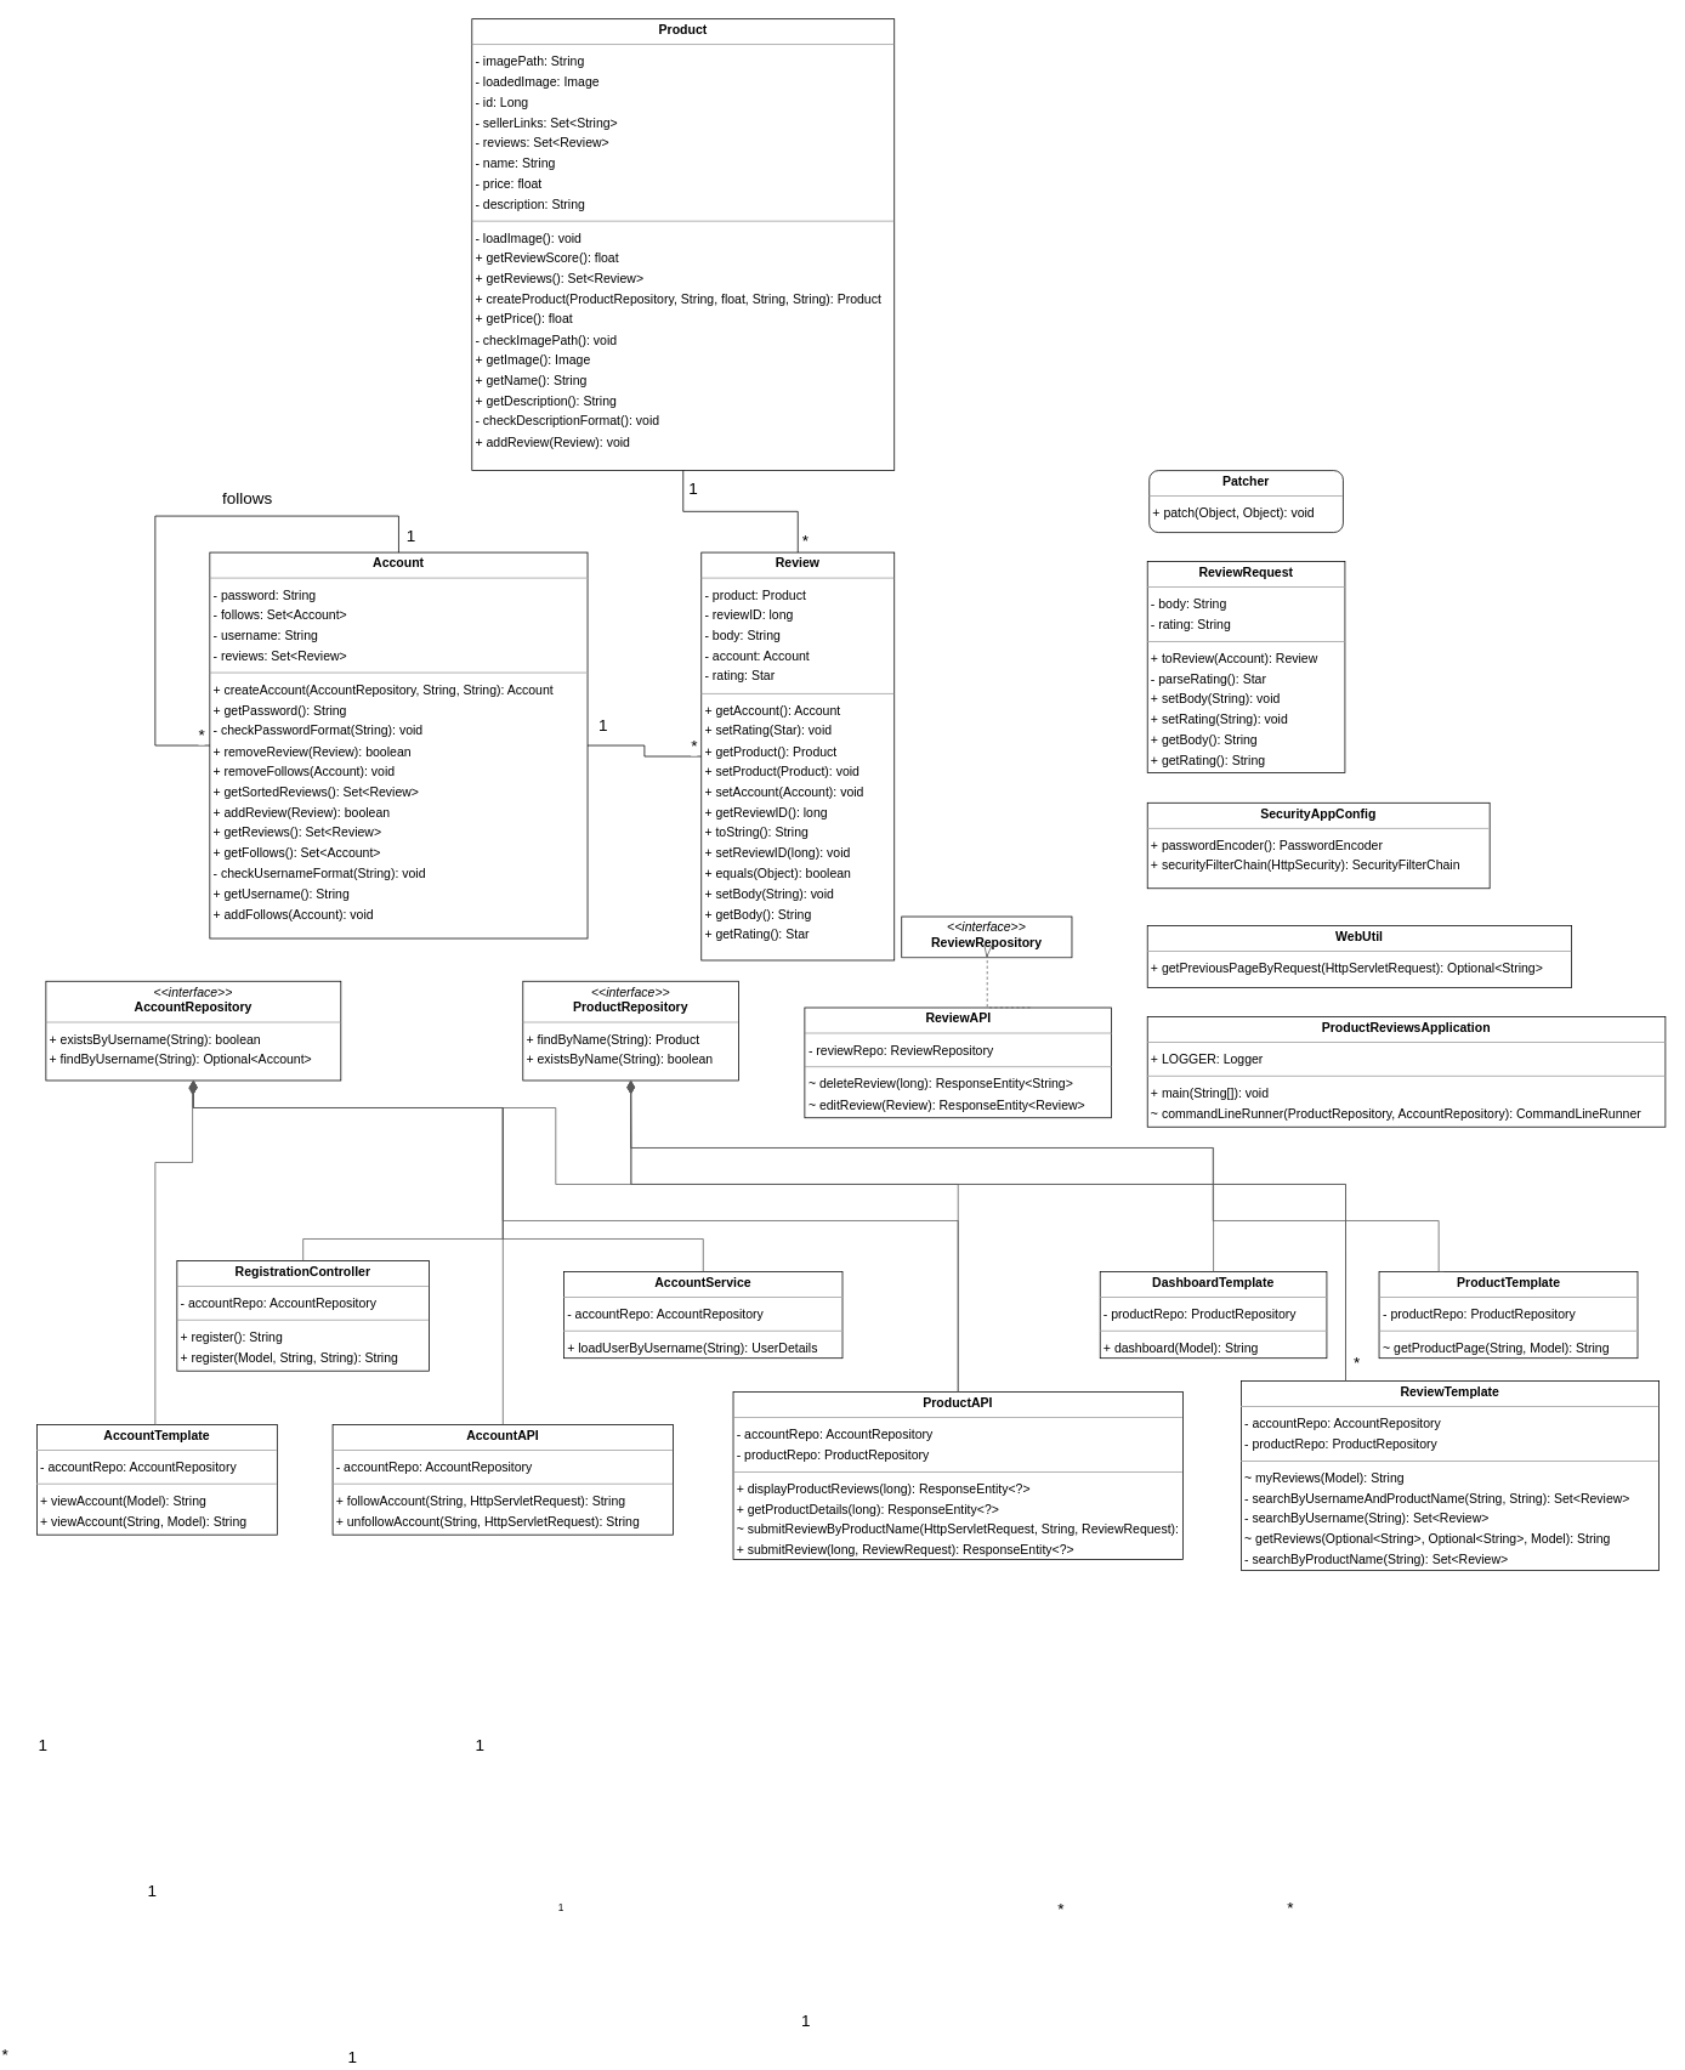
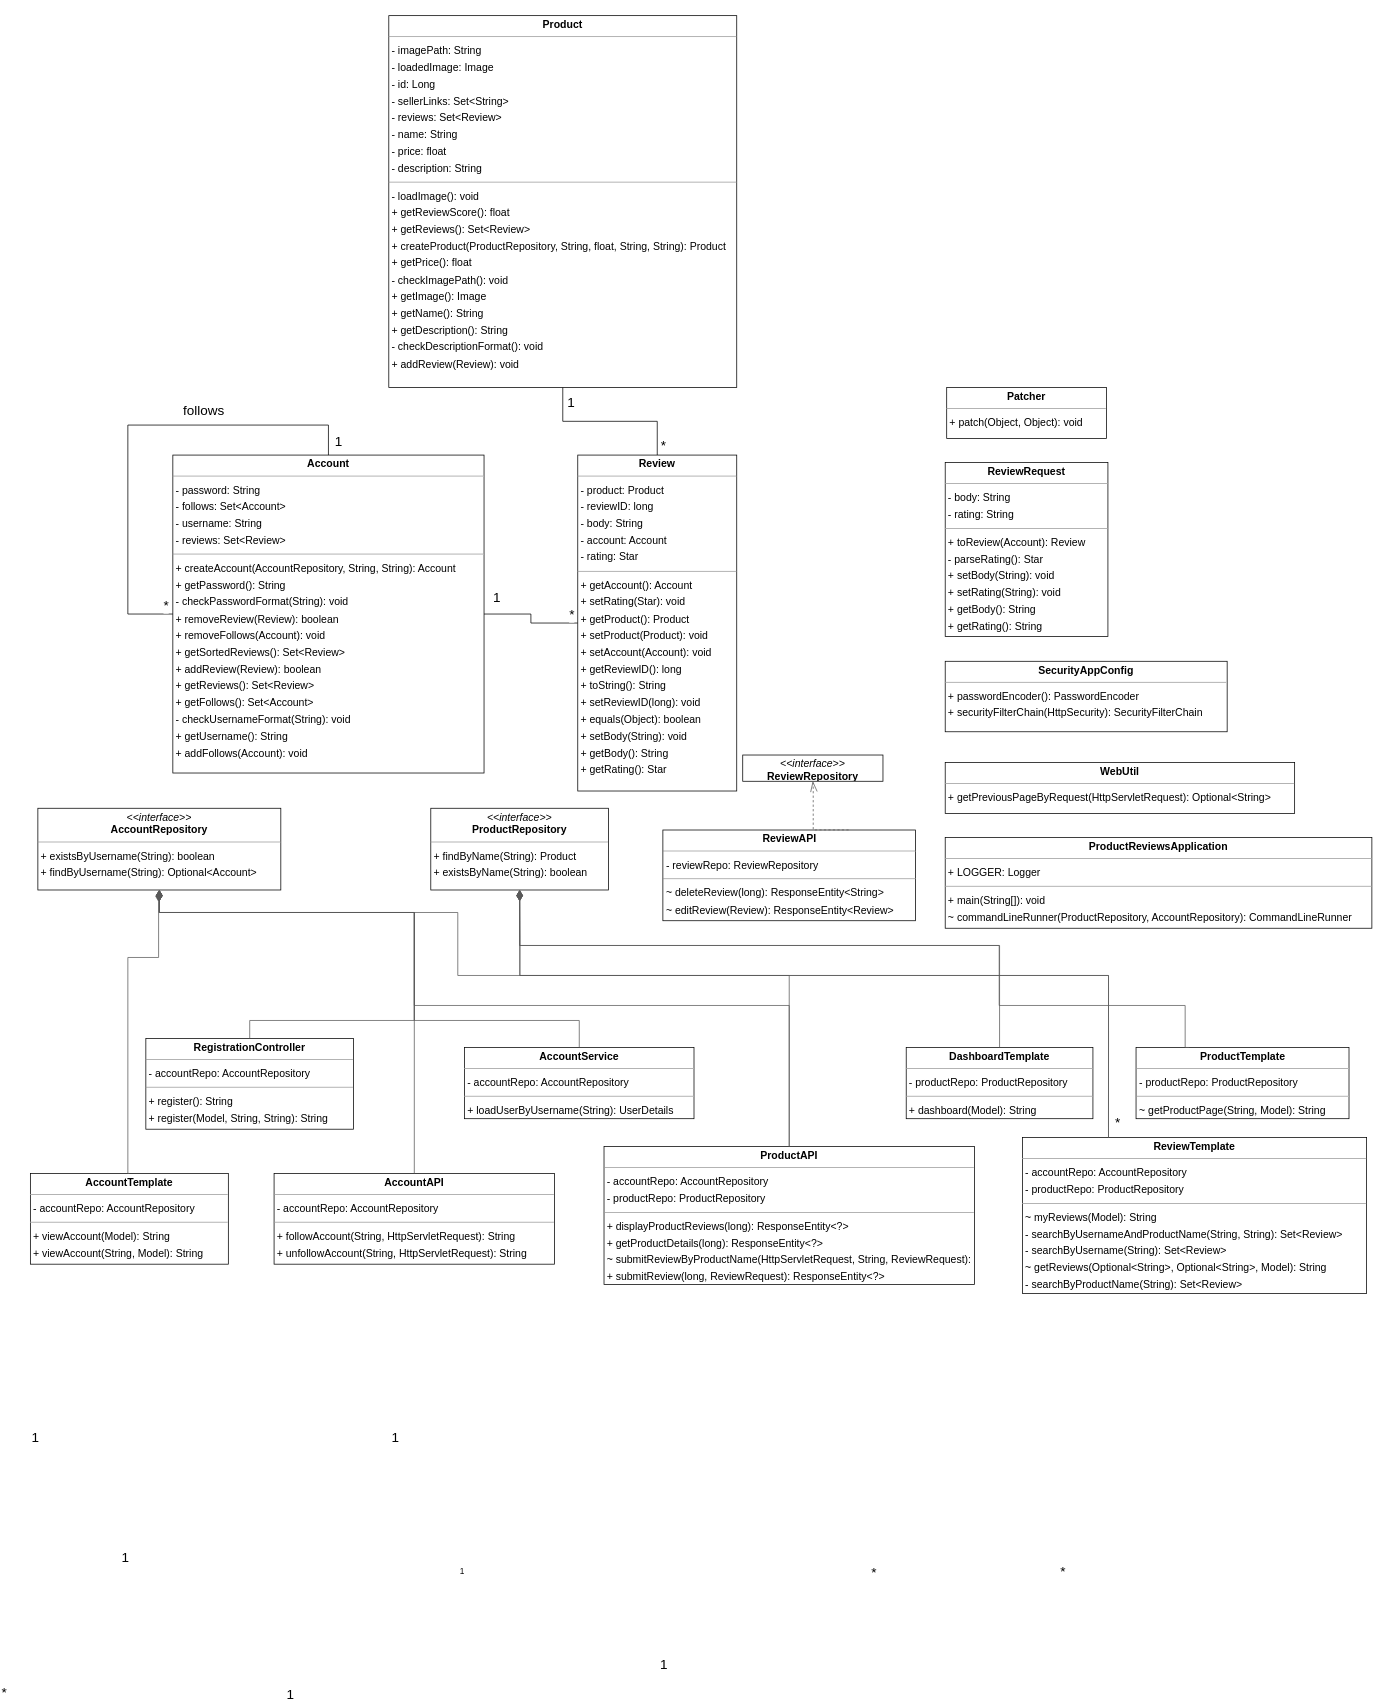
- <mxCell id="11" value="&lt;p style=&quot;margin:0px;margin-top:4px;text-align:center;&quot;&gt;&lt;b&gt;Patcher&lt;/b&gt;&lt;/p&gt;&lt;hr size=&quot;1&quot;/&gt;&lt;p style=&quot;margin:0 0 0 4px;line-height:1.6;&quot;&gt;+ patch(Object, Object): void&lt;/p&gt;" style="verticalAlign=top;align=left;overflow=fill;fontSize=14;fontFamily=Helvetica;html=1;shadow=0;comic=0;labelBackgroundColor=none;strokeWidth=1;rounded=1;" parent="1" vertex="1"><mxGeometry x="1242" y="516" width="213" height="68" as="geometry" /></mxCell>
+ <mxCell id="11" value="&lt;p style=&quot;margin:0px;margin-top:4px;text-align:center;&quot;&gt;&lt;b&gt;Patcher&lt;/b&gt;&lt;/p&gt;&lt;hr size=&quot;1&quot;/&gt;&lt;p style=&quot;margin:0 0 0 4px;line-height:1.6;&quot;&gt;+ patch(Object, Object): void&lt;/p&gt;" style="verticalAlign=top;align=left;overflow=fill;fontSize=14;fontFamily=Helvetica;html=1;rounded=0;shadow=0;comic=0;labelBackgroundColor=none;strokeWidth=1;" parent="1" vertex="1"><mxGeometry x="1242" y="516" width="213" height="68" as="geometry" /></mxCell>
- <mxCell id="23" value="&lt;p style=&quot;margin:0px;margin-top:4px;text-align:center;&quot;&gt;&lt;i&gt;&amp;lt;&amp;lt;interface&amp;gt;&amp;gt;&lt;/i&gt;&lt;br/&gt;&lt;b&gt;ReviewRepository&lt;/b&gt;&lt;/p&gt;&lt;hr size=&quot;1&quot;/&gt;" style="verticalAlign=top;align=left;overflow=fill;fontSize=14;fontFamily=Helvetica;html=1;rounded=0;shadow=0;comic=0;labelBackgroundColor=none;strokeWidth=1;" parent="1" vertex="1"><mxGeometry x="970" y="1006" width="187" height="45" as="geometry" /></mxCell>
+ <mxCell id="23" value="&lt;p style=&quot;margin:0px;margin-top:4px;text-align:center;&quot;&gt;&lt;i&gt;&amp;lt;&amp;lt;interface&amp;gt;&amp;gt;&lt;/i&gt;&lt;br/&gt;&lt;b&gt;ReviewRepository&lt;/b&gt;&lt;/p&gt;&lt;hr size=&quot;1&quot;/&gt;" style="verticalAlign=top;align=left;overflow=fill;fontSize=14;fontFamily=Helvetica;html=1;rounded=0;shadow=0;comic=0;labelBackgroundColor=none;strokeWidth=1;" parent="1" vertex="1"><mxGeometry x="970" y="1006" width="187" height="35" as="geometry" /></mxCell>
